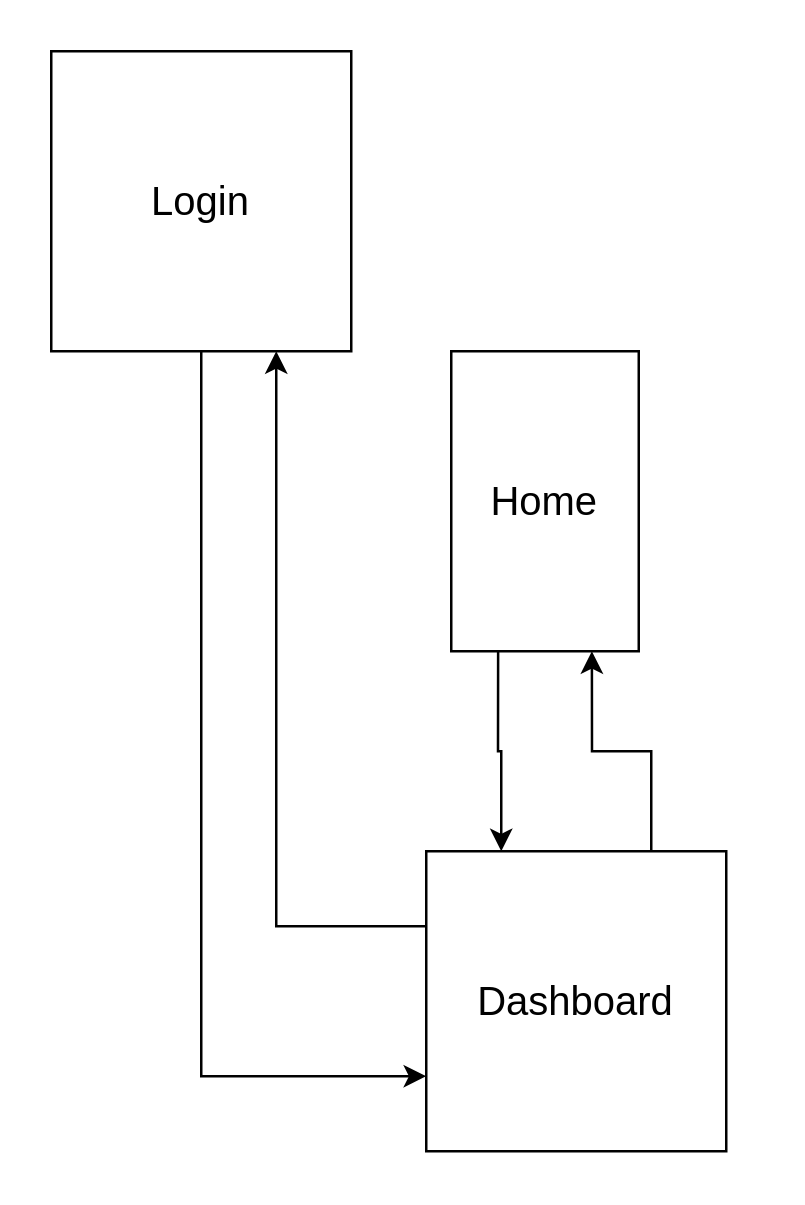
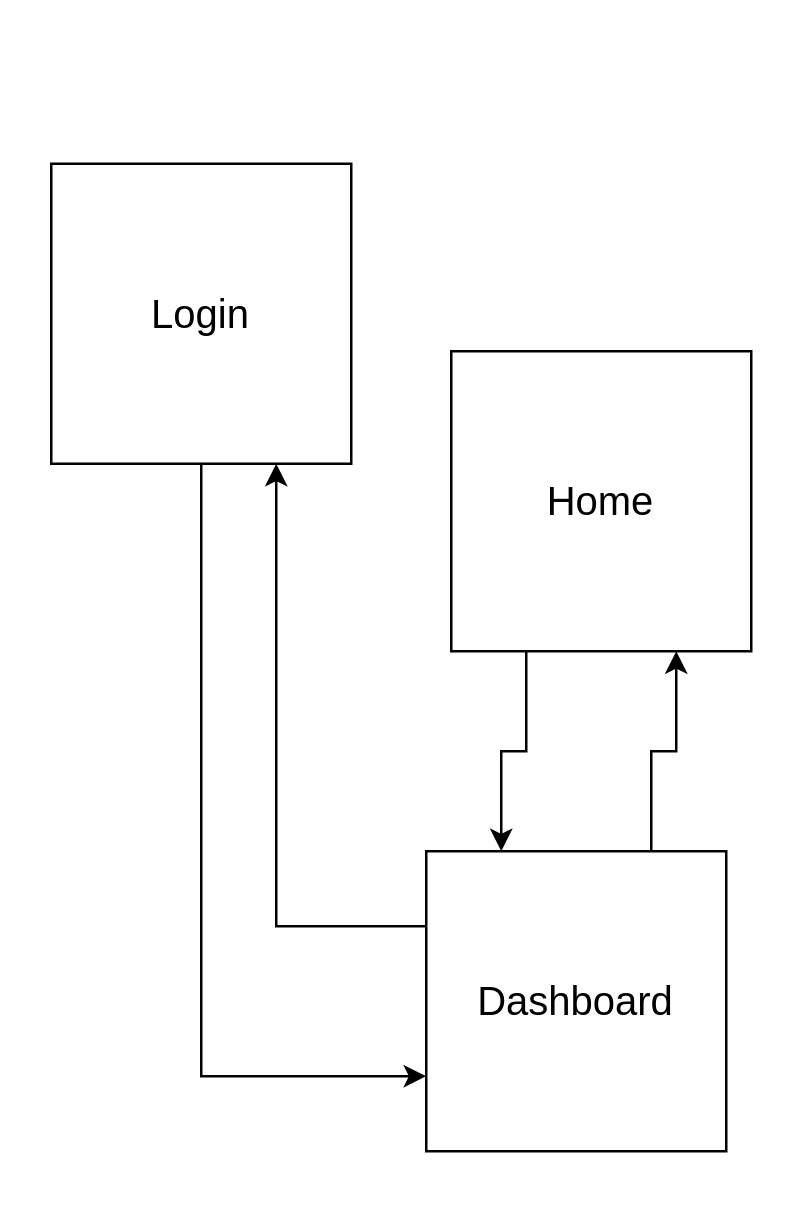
- <mxCell id="3" value="&lt;font size=&quot;3&quot;&gt;Login&lt;br&gt;&lt;/font&gt;" style="rounded=0;whiteSpace=wrap;html=1;" vertex="1" parent="1"><mxGeometry x="20" y="20" width="120" height="120" as="geometry" /></mxCell>
+ <mxCell id="3" value="&lt;font size=&quot;3&quot;&gt;Login&lt;br&gt;&lt;/font&gt;" style="rounded=0;whiteSpace=wrap;html=1;" vertex="1" parent="1"><mxGeometry x="20" y="65" width="120" height="120" as="geometry" /></mxCell>
- <mxCell id="5" value="&lt;font size=&quot;3&quot;&gt;Home&lt;br&gt;&lt;/font&gt;" style="rounded=0;whiteSpace=wrap;html=1;" vertex="1" parent="1"><mxGeometry x="180" y="140" width="75" height="120" as="geometry" /></mxCell>
+ <mxCell id="5" value="&lt;font size=&quot;3&quot;&gt;Home&lt;br&gt;&lt;/font&gt;" style="rounded=0;whiteSpace=wrap;html=1;" vertex="1" parent="1"><mxGeometry x="180" y="140" width="120" height="120" as="geometry" /></mxCell>
